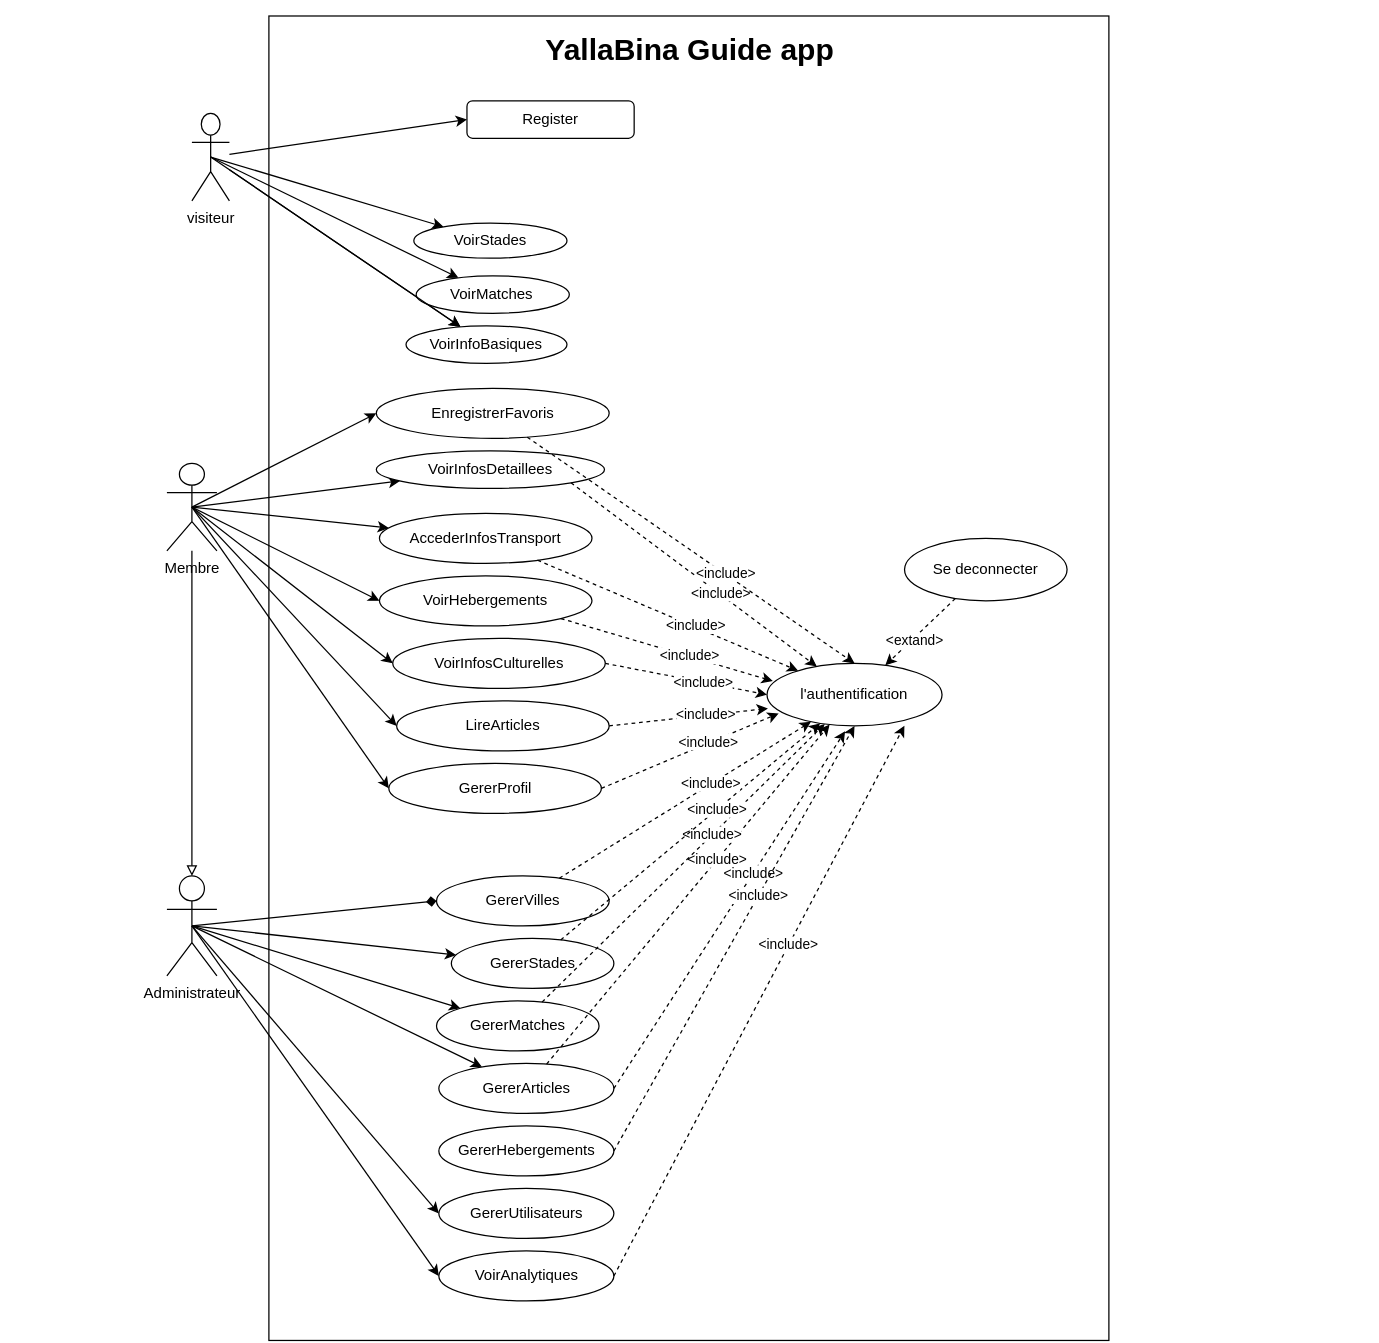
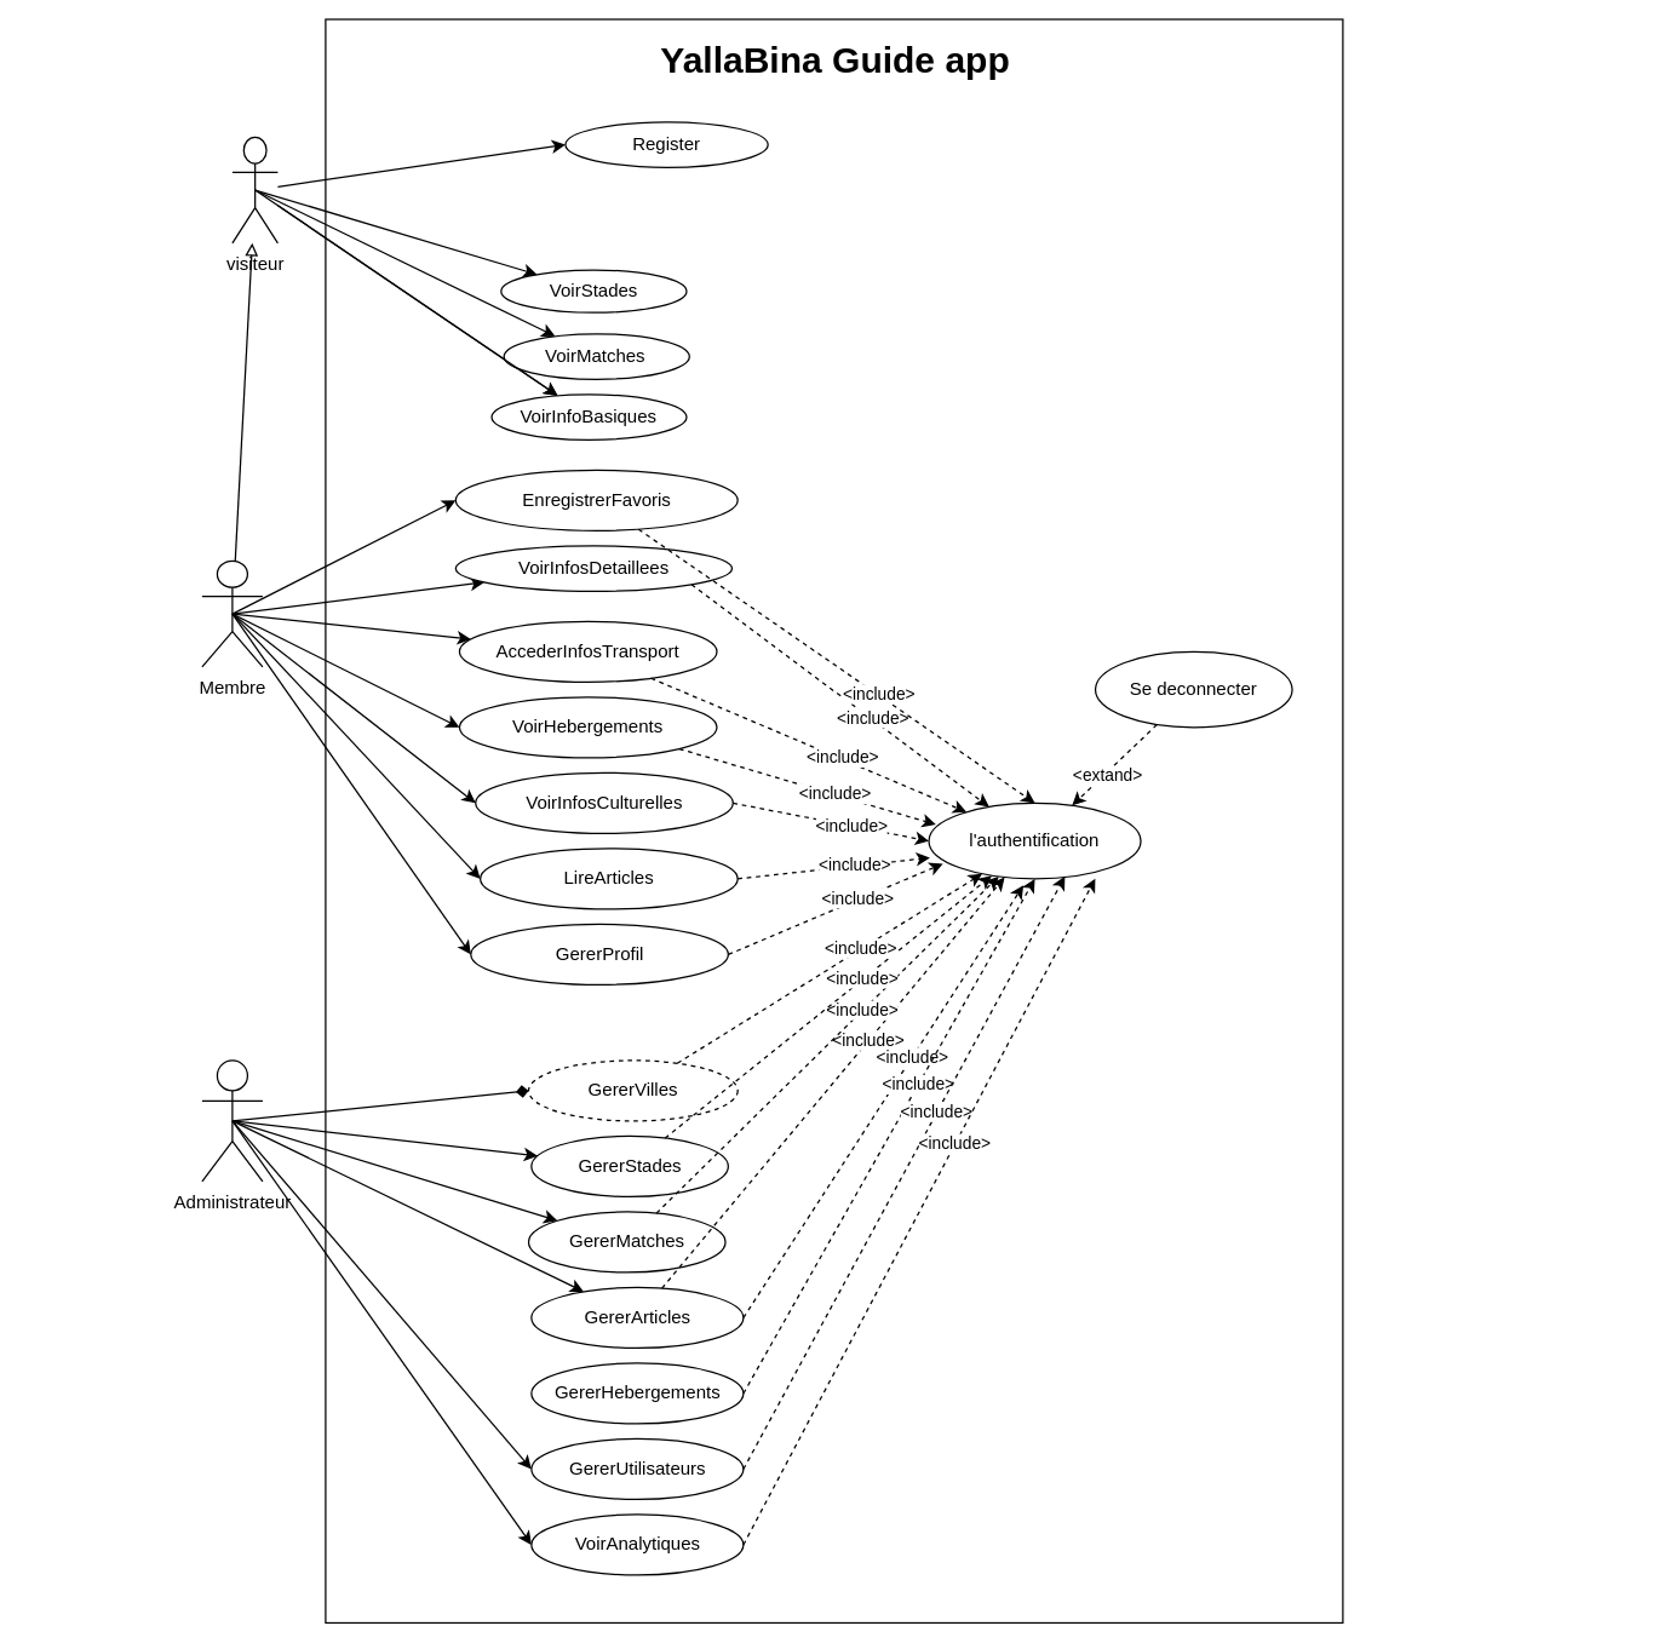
- <mxCell id="76" value="Register" style="whiteSpace=wrap;html=1;rounded=1;" parent="1" vertex="1"><mxGeometry x="373" y="80" width="133.74" height="30" as="geometry" /></mxCell>
+ <mxCell id="76" value="Register" style="ellipse;whiteSpace=wrap;html=1;" parent="1" vertex="1"><mxGeometry x="373" y="80" width="133.74" height="30" as="geometry" /></mxCell>
- <mxCell id="10" style="edgeStyle=none;html=1;endArrow=block;endFill=0;" parent="1" source="11" target="22" edge="1"><mxGeometry relative="1" as="geometry" /></mxCell>
+ <mxCell id="10" style="edgeStyle=none;html=1;endArrow=block;endFill=0;" parent="1" source="11" target="15" edge="1"><mxGeometry relative="1" as="geometry" /></mxCell>
- <mxCell id="26" value="GererVilles" style="ellipse;whiteSpace=wrap;html=1;" parent="1" vertex="1"><mxGeometry x="348.64" y="700" width="138.12" height="40" as="geometry" /></mxCell>
+ <mxCell id="26" value="GererVilles" style="ellipse;whiteSpace=wrap;html=1;dashed=1;" parent="1" vertex="1"><mxGeometry x="348.64" y="700" width="138.12" height="40" as="geometry" /></mxCell>
- <mxCell id="23" value="GererStades" style="ellipse;whiteSpace=wrap;html=1;" parent="1" vertex="1"><mxGeometry x="360.51" y="750" width="130" height="40" as="geometry" /></mxCell>
+ <mxCell id="23" value="GererStades" style="ellipse;whiteSpace=wrap;html=1;" parent="1" vertex="1"><mxGeometry x="350.51" y="750" width="130" height="40" as="geometry" /></mxCell>
+ <mxCell id="72" value="" style="endArrow=classic;html=1;dashed=1;exitX=1;exitY=0.5;exitDx=0;exitDy=0;entryX=0.642;entryY=0.967;entryDx=0;entryDy=0;entryPerimeter=0;" parent="1" source="66" target="33" edge="1"><mxGeometry width="50" height="50" relative="1" as="geometry"><mxPoint x="510.51" y="890" as="sourcePoint" /><mxPoint x="695.44" y="604.3" as="targetPoint" /></mxGeometry></mxCell>
+ <mxCell id="73" value="&amp;lt;include&amp;gt;" style="edgeLabel;html=1;align=center;verticalAlign=middle;resizable=0;points=[];" parent="72" vertex="1" connectable="0"><mxGeometry x="0.204" y="1" relative="1" as="geometry"><mxPoint as="offset" /></mxGeometry></mxCell>
